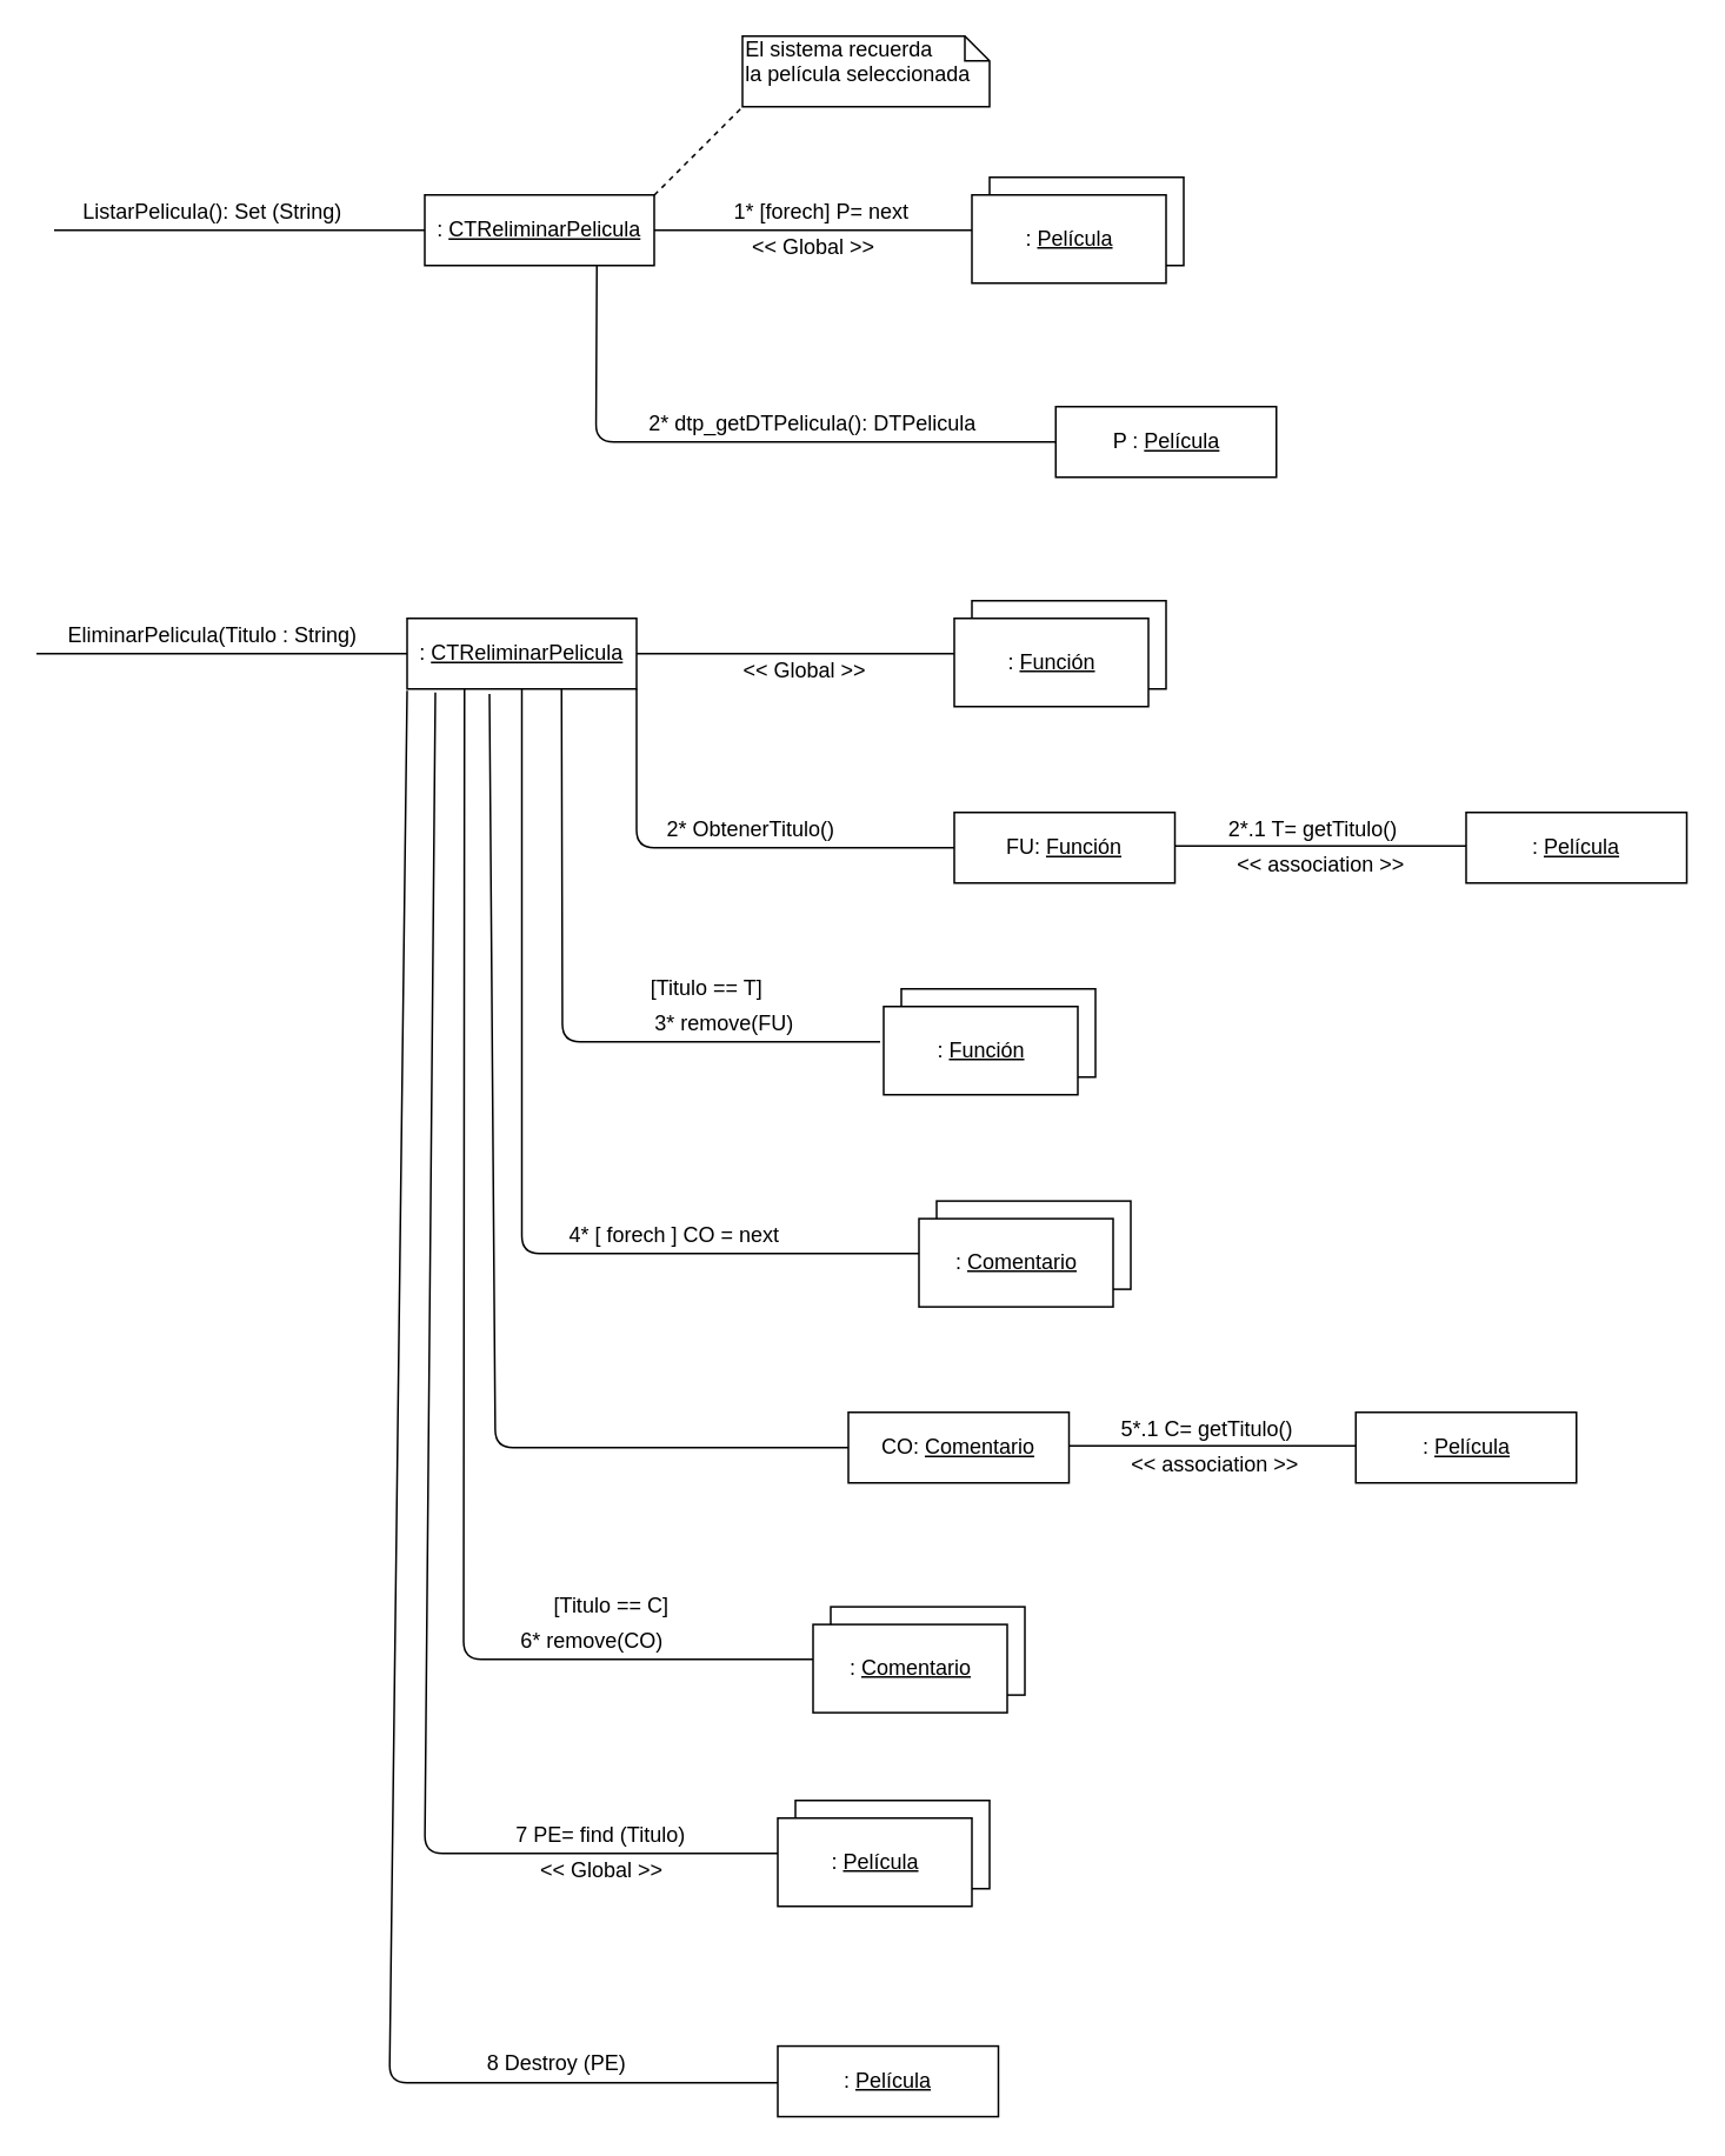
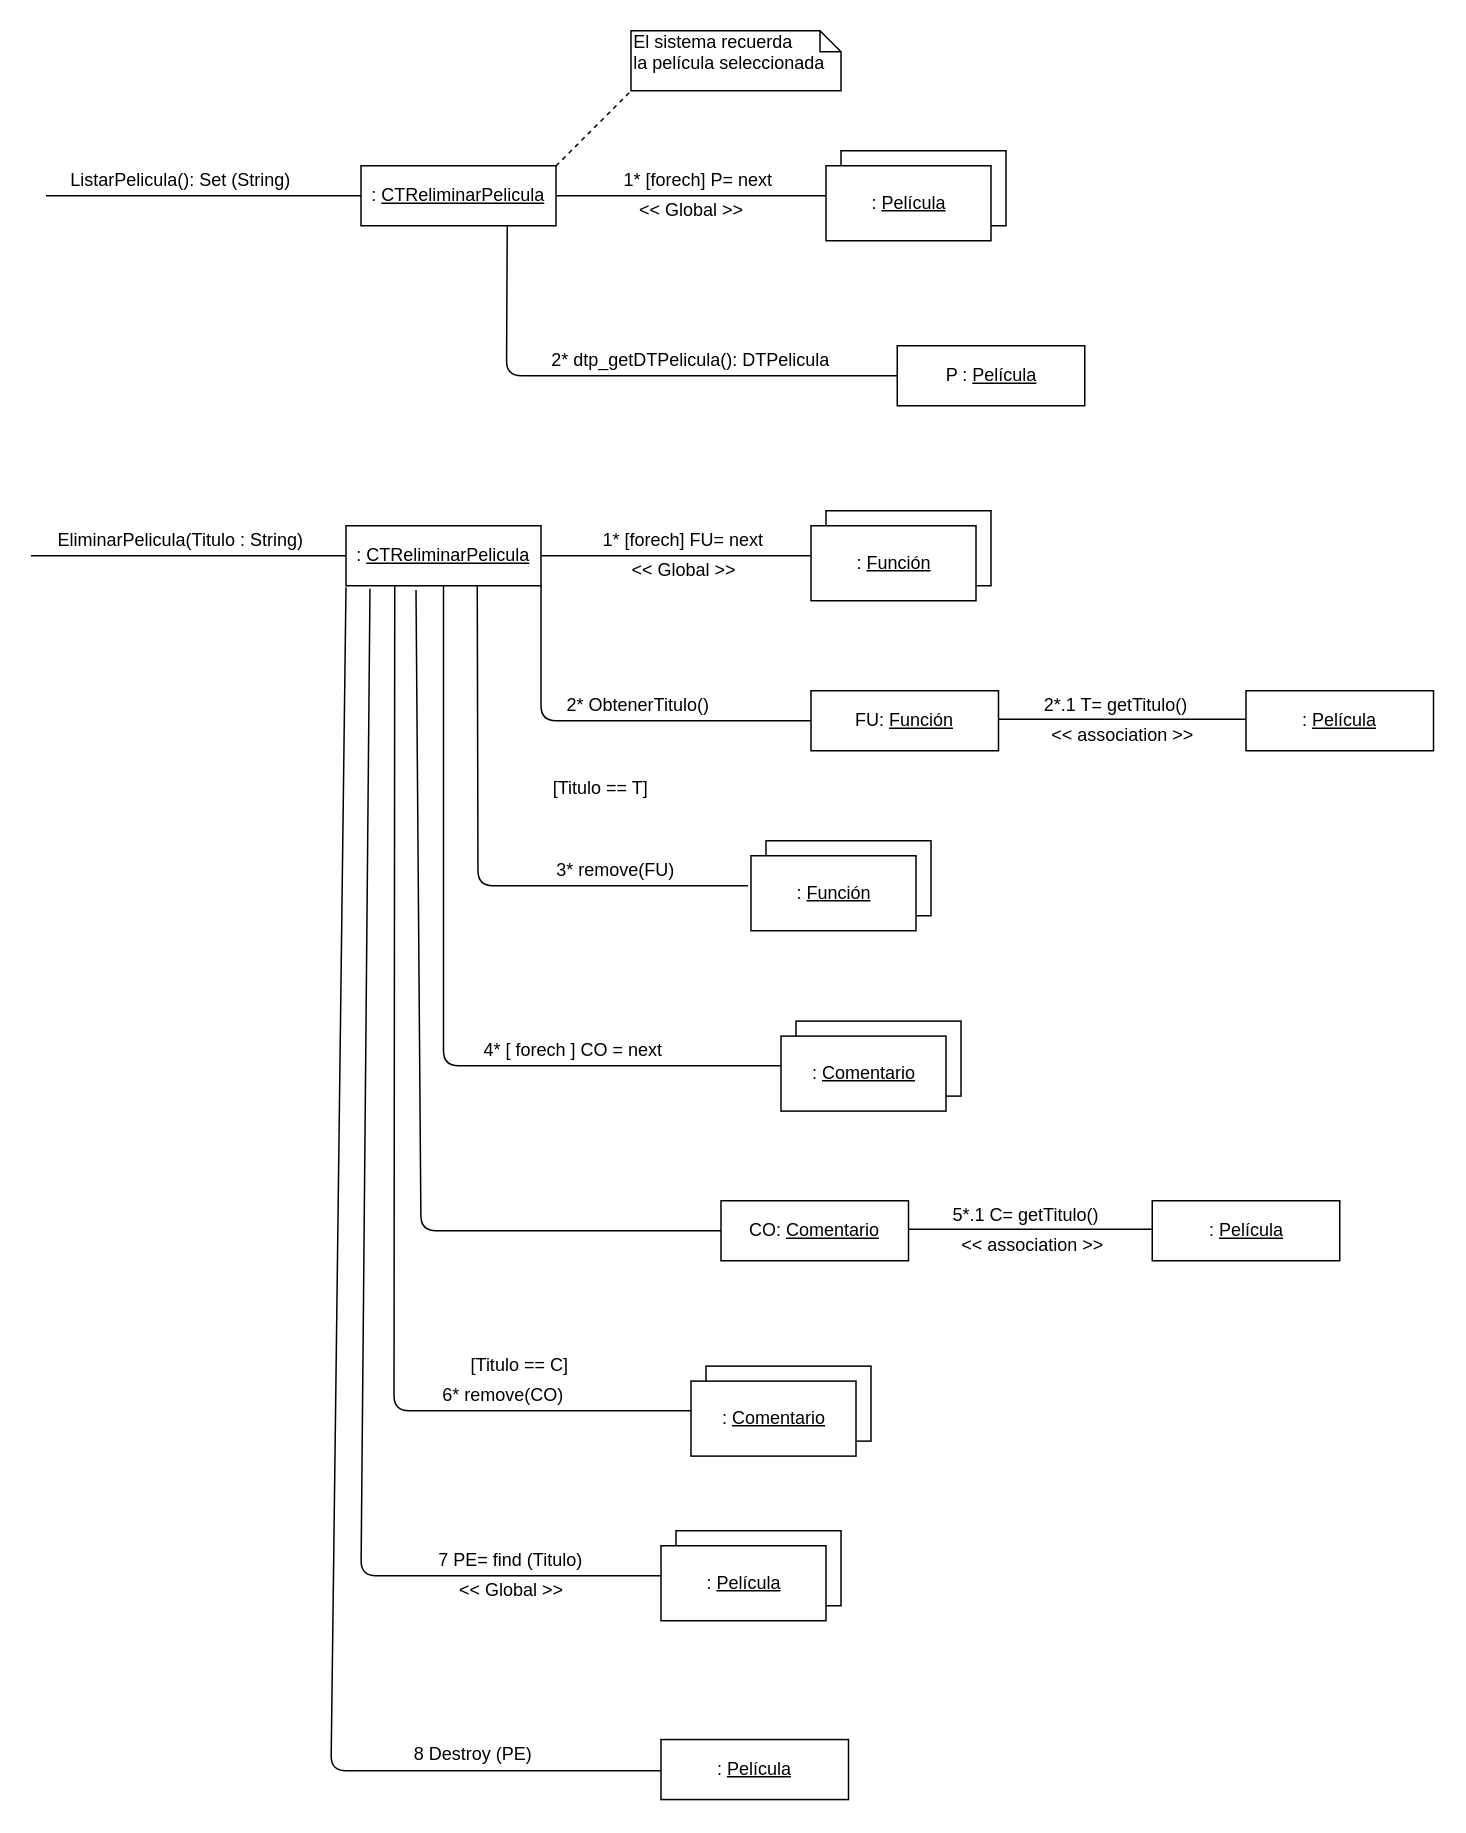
+ <mxCell id="20" value="1* [forech] FU= next" style="text;html=1;strokeColor=none;fillColor=none;align=center;verticalAlign=middle;whiteSpace=wrap;rounded=0;" vertex="1" parent="1"><mxGeometry x="390" y="350" width="130" height="20" as="geometry" /></mxCell>
- <mxCell id="32" value="[Titulo == T]" style="text;html=1;strokeColor=none;fillColor=none;align=center;verticalAlign=middle;whiteSpace=wrap;rounded=0;" vertex="1" parent="1"><mxGeometry x="360" y="550" width="80" height="20" as="geometry" /></mxCell>
+ <mxCell id="32" value="[Titulo == T]" style="text;html=1;strokeColor=none;fillColor=none;align=center;verticalAlign=middle;whiteSpace=wrap;rounded=0;" vertex="1" parent="1"><mxGeometry x="360" y="515" width="80" height="20" as="geometry" /></mxCell>
